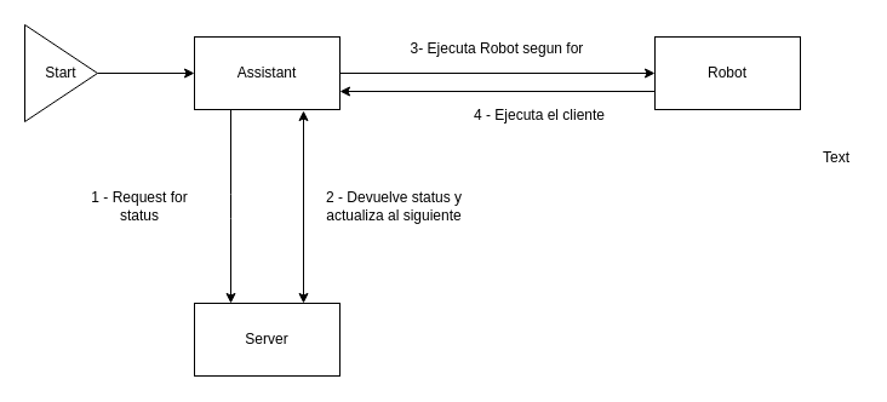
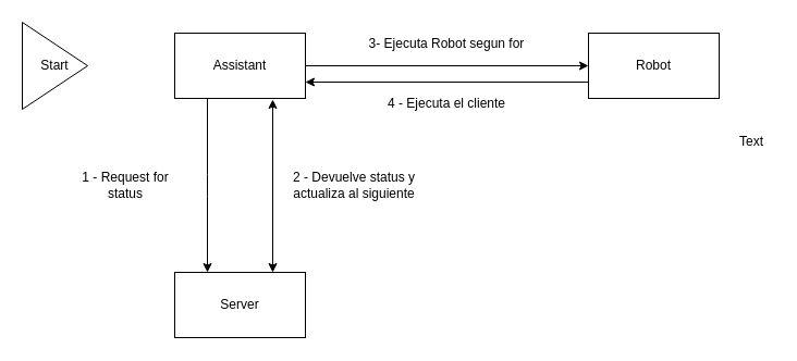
- <mxCell id="6" style="edgeStyle=orthogonalEdgeStyle;rounded=0;orthogonalLoop=1;jettySize=auto;html=1;entryX=0;entryY=0.5;entryDx=0;entryDy=0;" parent="1" source="7" target="5" edge="1"><mxGeometry relative="1" as="geometry" /></mxCell>
- <mxCell id="13" value="4 - Ejecuta el cliente" style="text;html=1;strokeColor=none;fillColor=none;align=center;verticalAlign=middle;whiteSpace=wrap;rounded=0;" parent="1" vertex="1"><mxGeometry x="380" y="80" width="130" height="30" as="geometry" /></mxCell>
+ <mxCell id="13" value="4 - Ejecuta el cliente" style="text;html=1;strokeColor=none;fillColor=none;align=center;verticalAlign=middle;whiteSpace=wrap;rounded=0;" parent="1" vertex="1"><mxGeometry x="345" y="80" width="130" height="30" as="geometry" /></mxCell>
